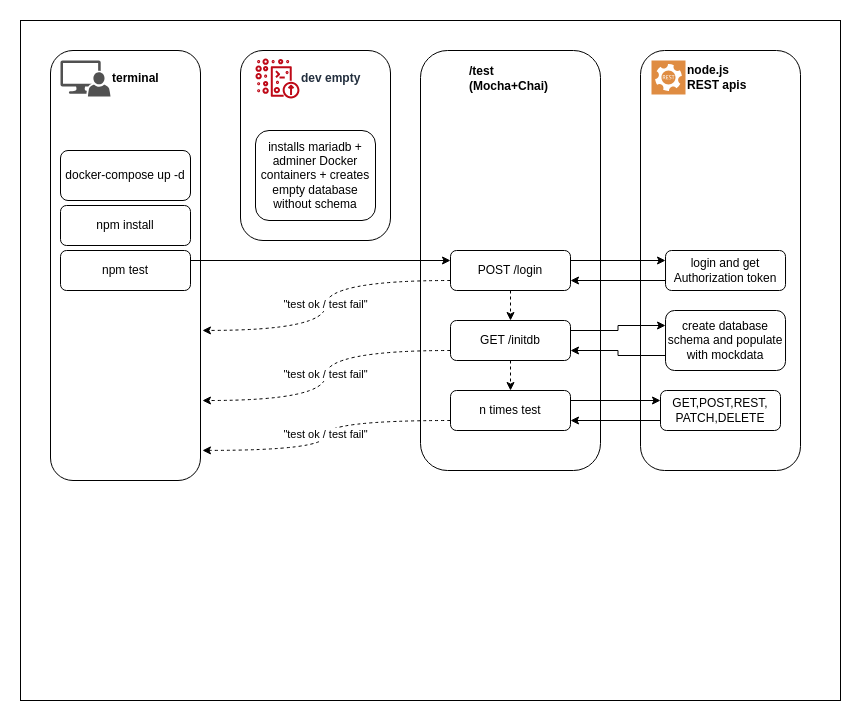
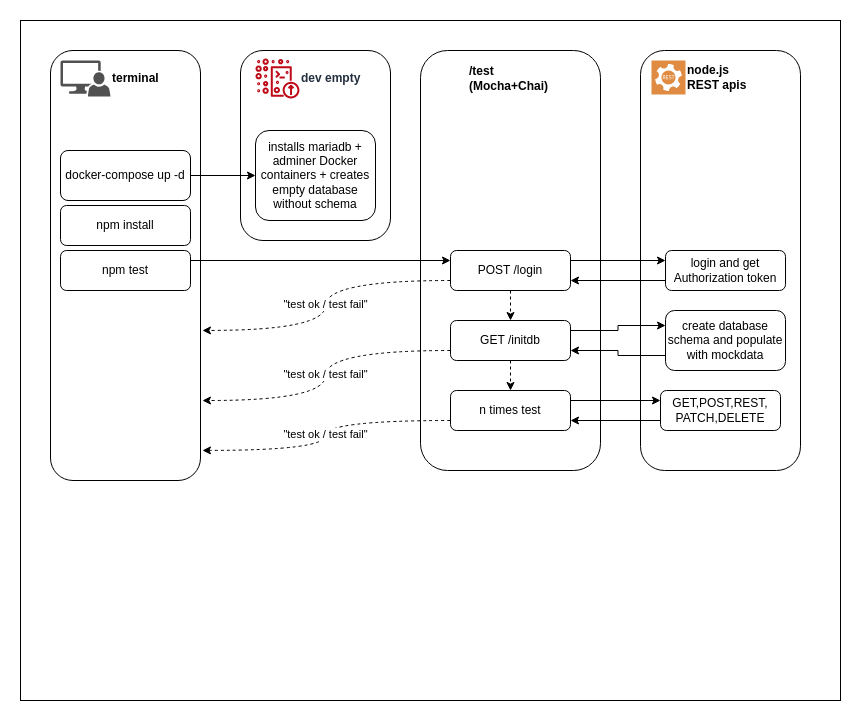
+ <mxCell id="11" style="edgeStyle=orthogonalEdgeStyle;rounded=0;orthogonalLoop=1;jettySize=auto;html=1;exitX=1;exitY=0.5;exitDx=0;exitDy=0;entryX=0;entryY=0.5;entryDx=0;entryDy=0;" parent="1" source="12" target="13" edge="1"><mxGeometry relative="1" as="geometry" /></mxCell>
